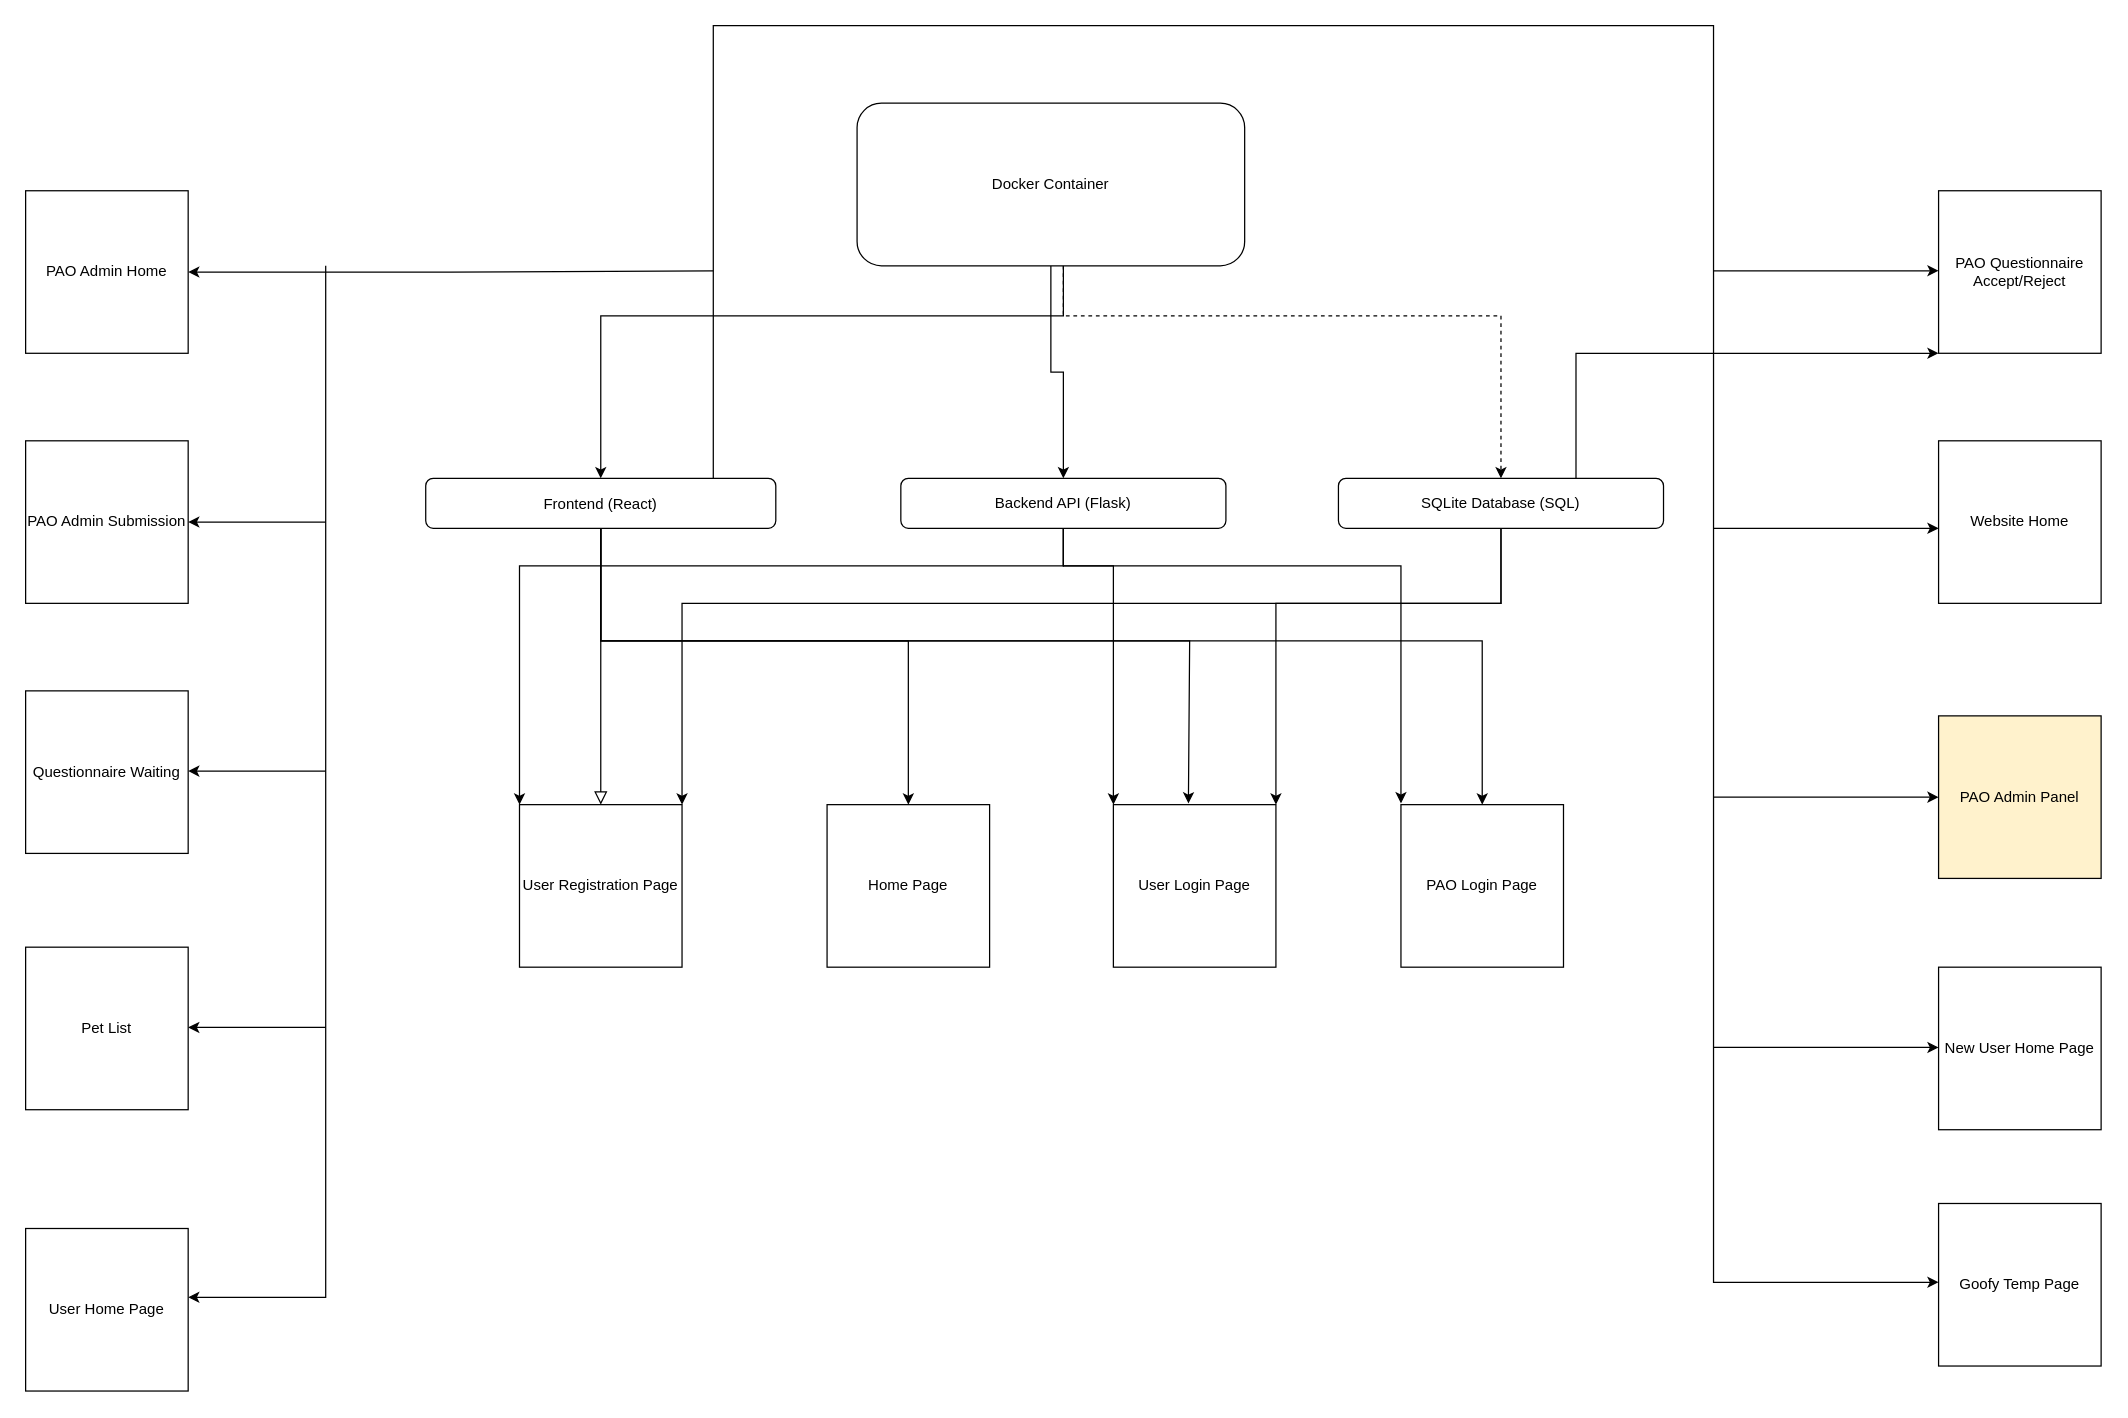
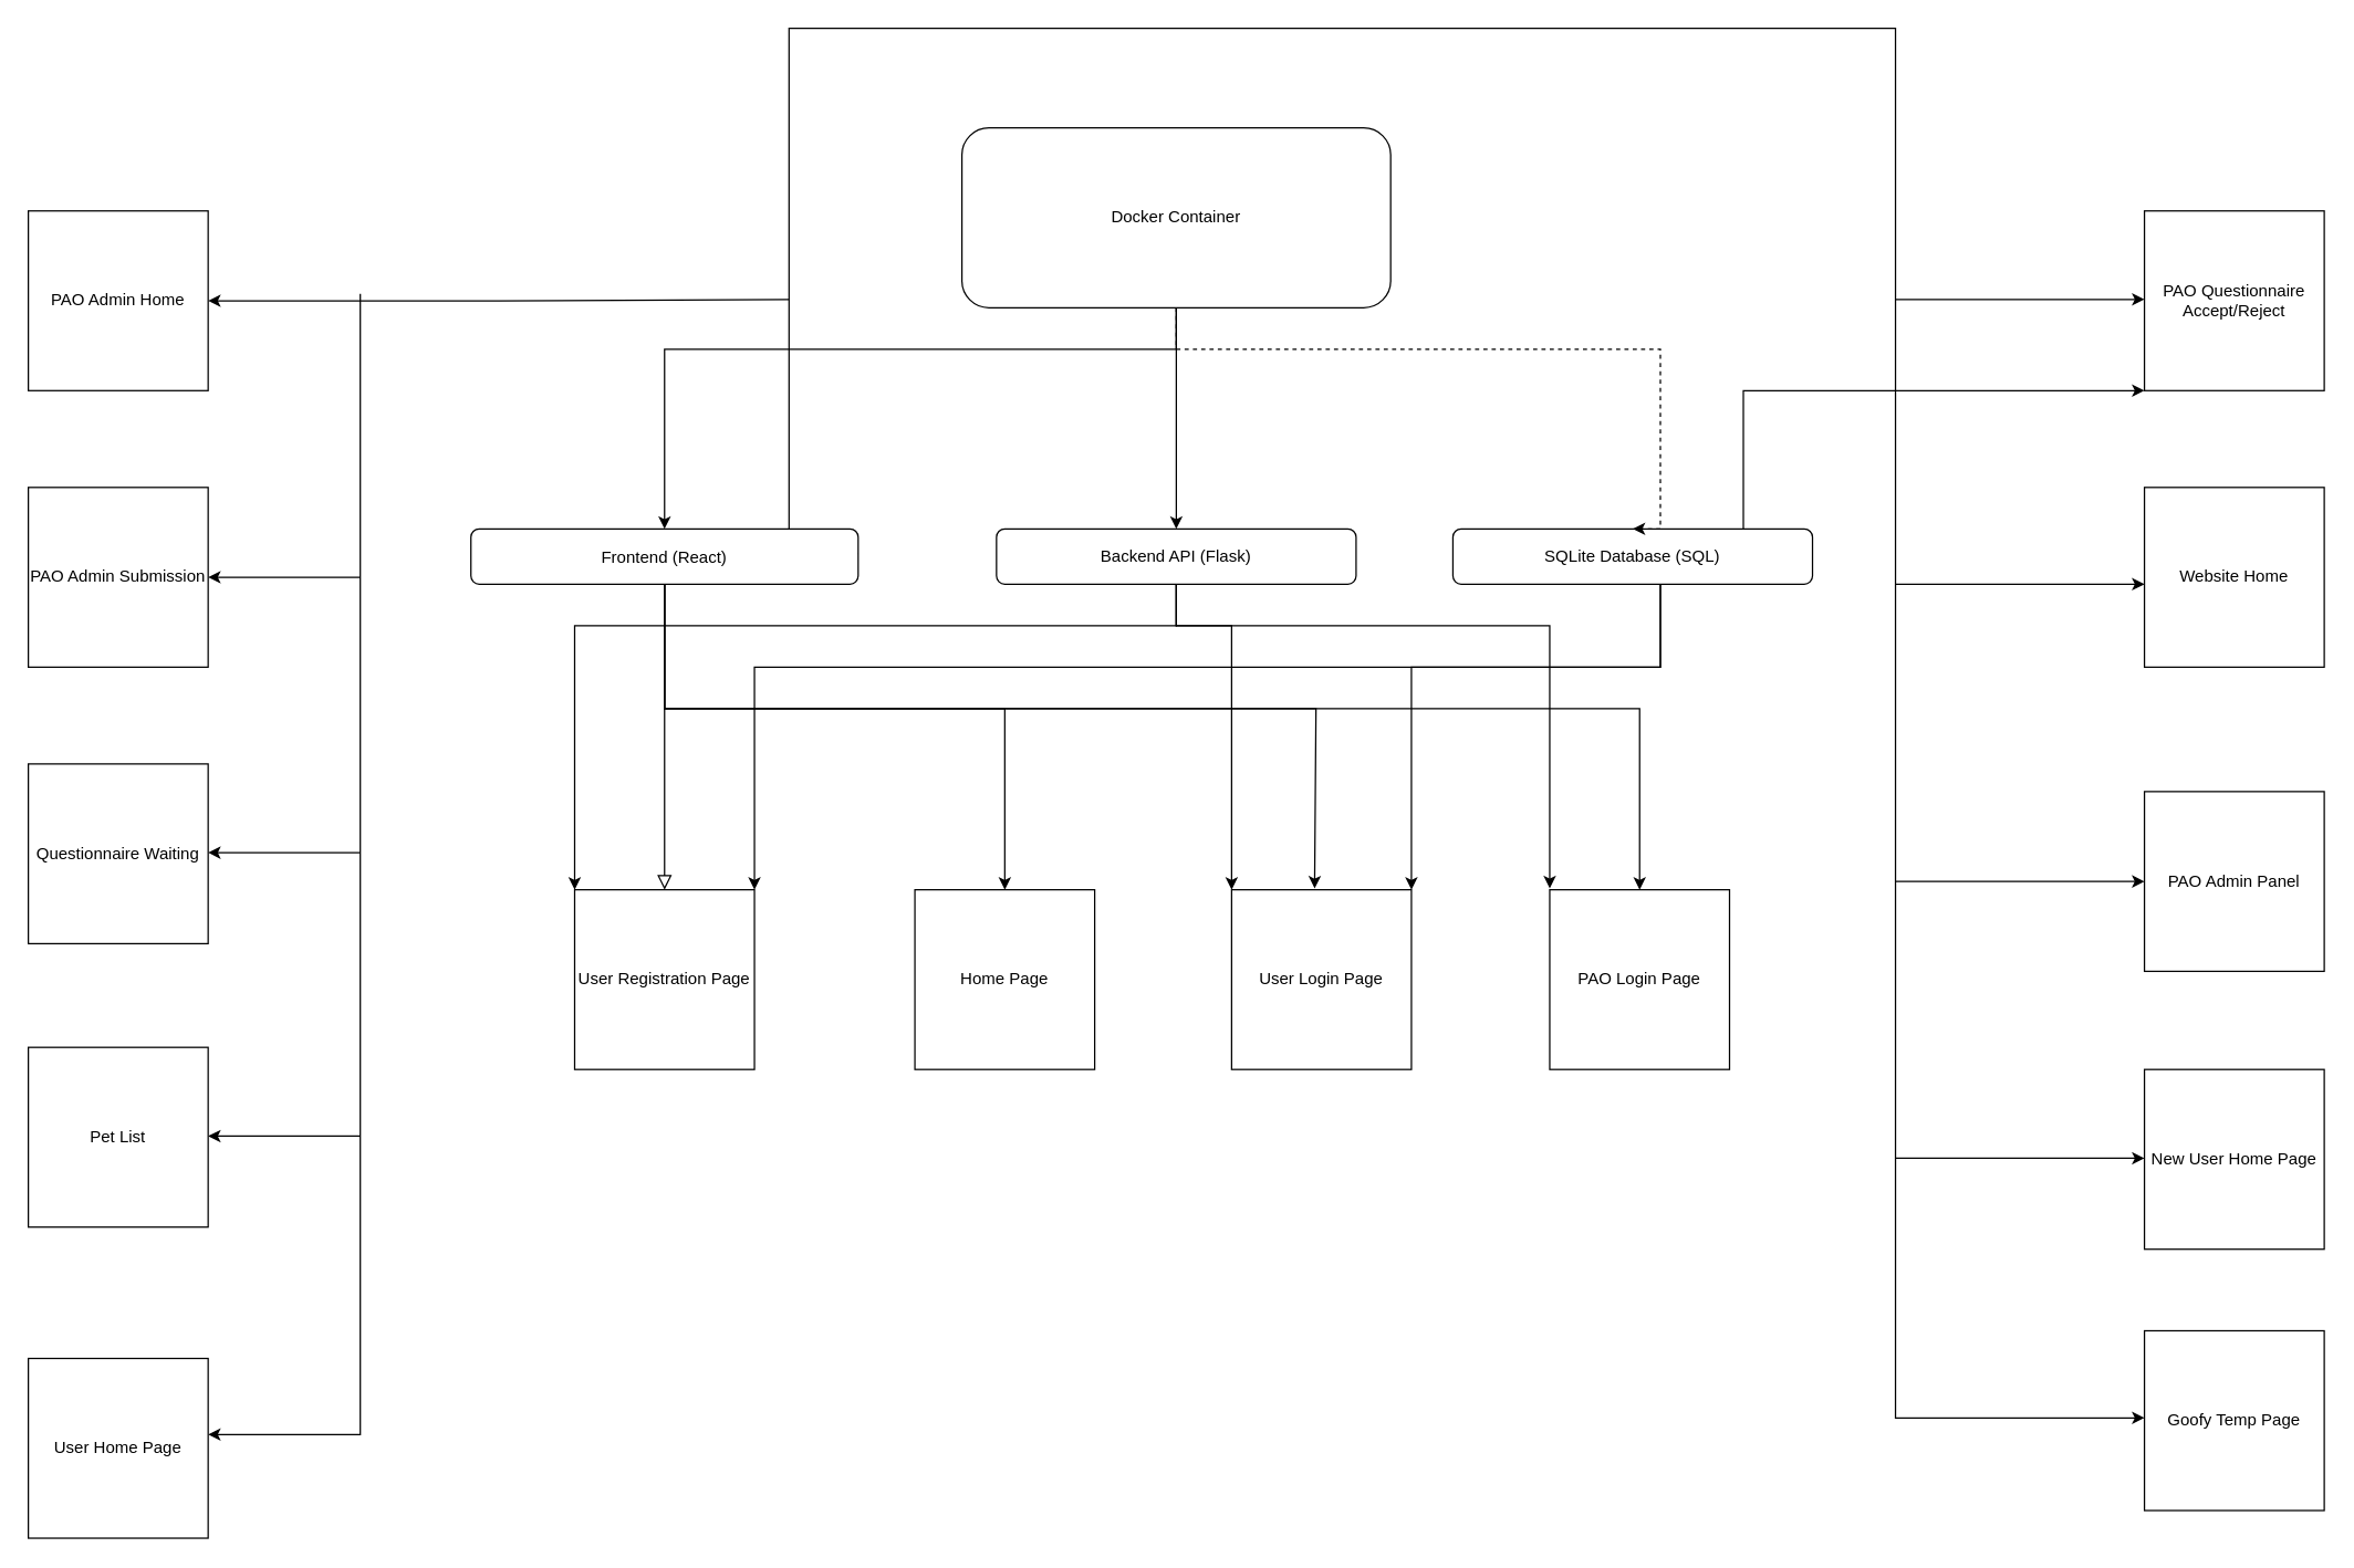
- <mxCell id="19" value="Docker Container" style="rounded=1;whiteSpace=wrap;html=1;" vertex="1" parent="1"><mxGeometry x="685" y="82" width="310" height="130" as="geometry" /></mxCell>
+ <mxCell id="19" value="Docker Container" style="rounded=1;whiteSpace=wrap;html=1;" vertex="1" parent="1"><mxGeometry x="695" y="92" width="310" height="130" as="geometry" /></mxCell>
- <mxCell id="15" value="SQLite Database (SQL)" style="rounded=1;whiteSpace=wrap;html=1;" vertex="1" parent="1"><mxGeometry x="1070" y="382" width="260" height="40" as="geometry" /></mxCell>
+ <mxCell id="15" value="SQLite Database (SQL)" style="rounded=1;whiteSpace=wrap;html=1;" vertex="1" parent="1"><mxGeometry x="1050" y="382" width="260" height="40" as="geometry" /></mxCell>
- <mxCell id="26" value="PAO Admin Panel" style="whiteSpace=wrap;html=1;aspect=fixed;fillColor=#fff2cc;" vertex="1" parent="1"><mxGeometry x="1550" y="572" width="130" height="130" as="geometry" /></mxCell>
+ <mxCell id="26" value="PAO Admin Panel" style="whiteSpace=wrap;html=1;aspect=fixed;" vertex="1" parent="1"><mxGeometry x="1550" y="572" width="130" height="130" as="geometry" /></mxCell>
